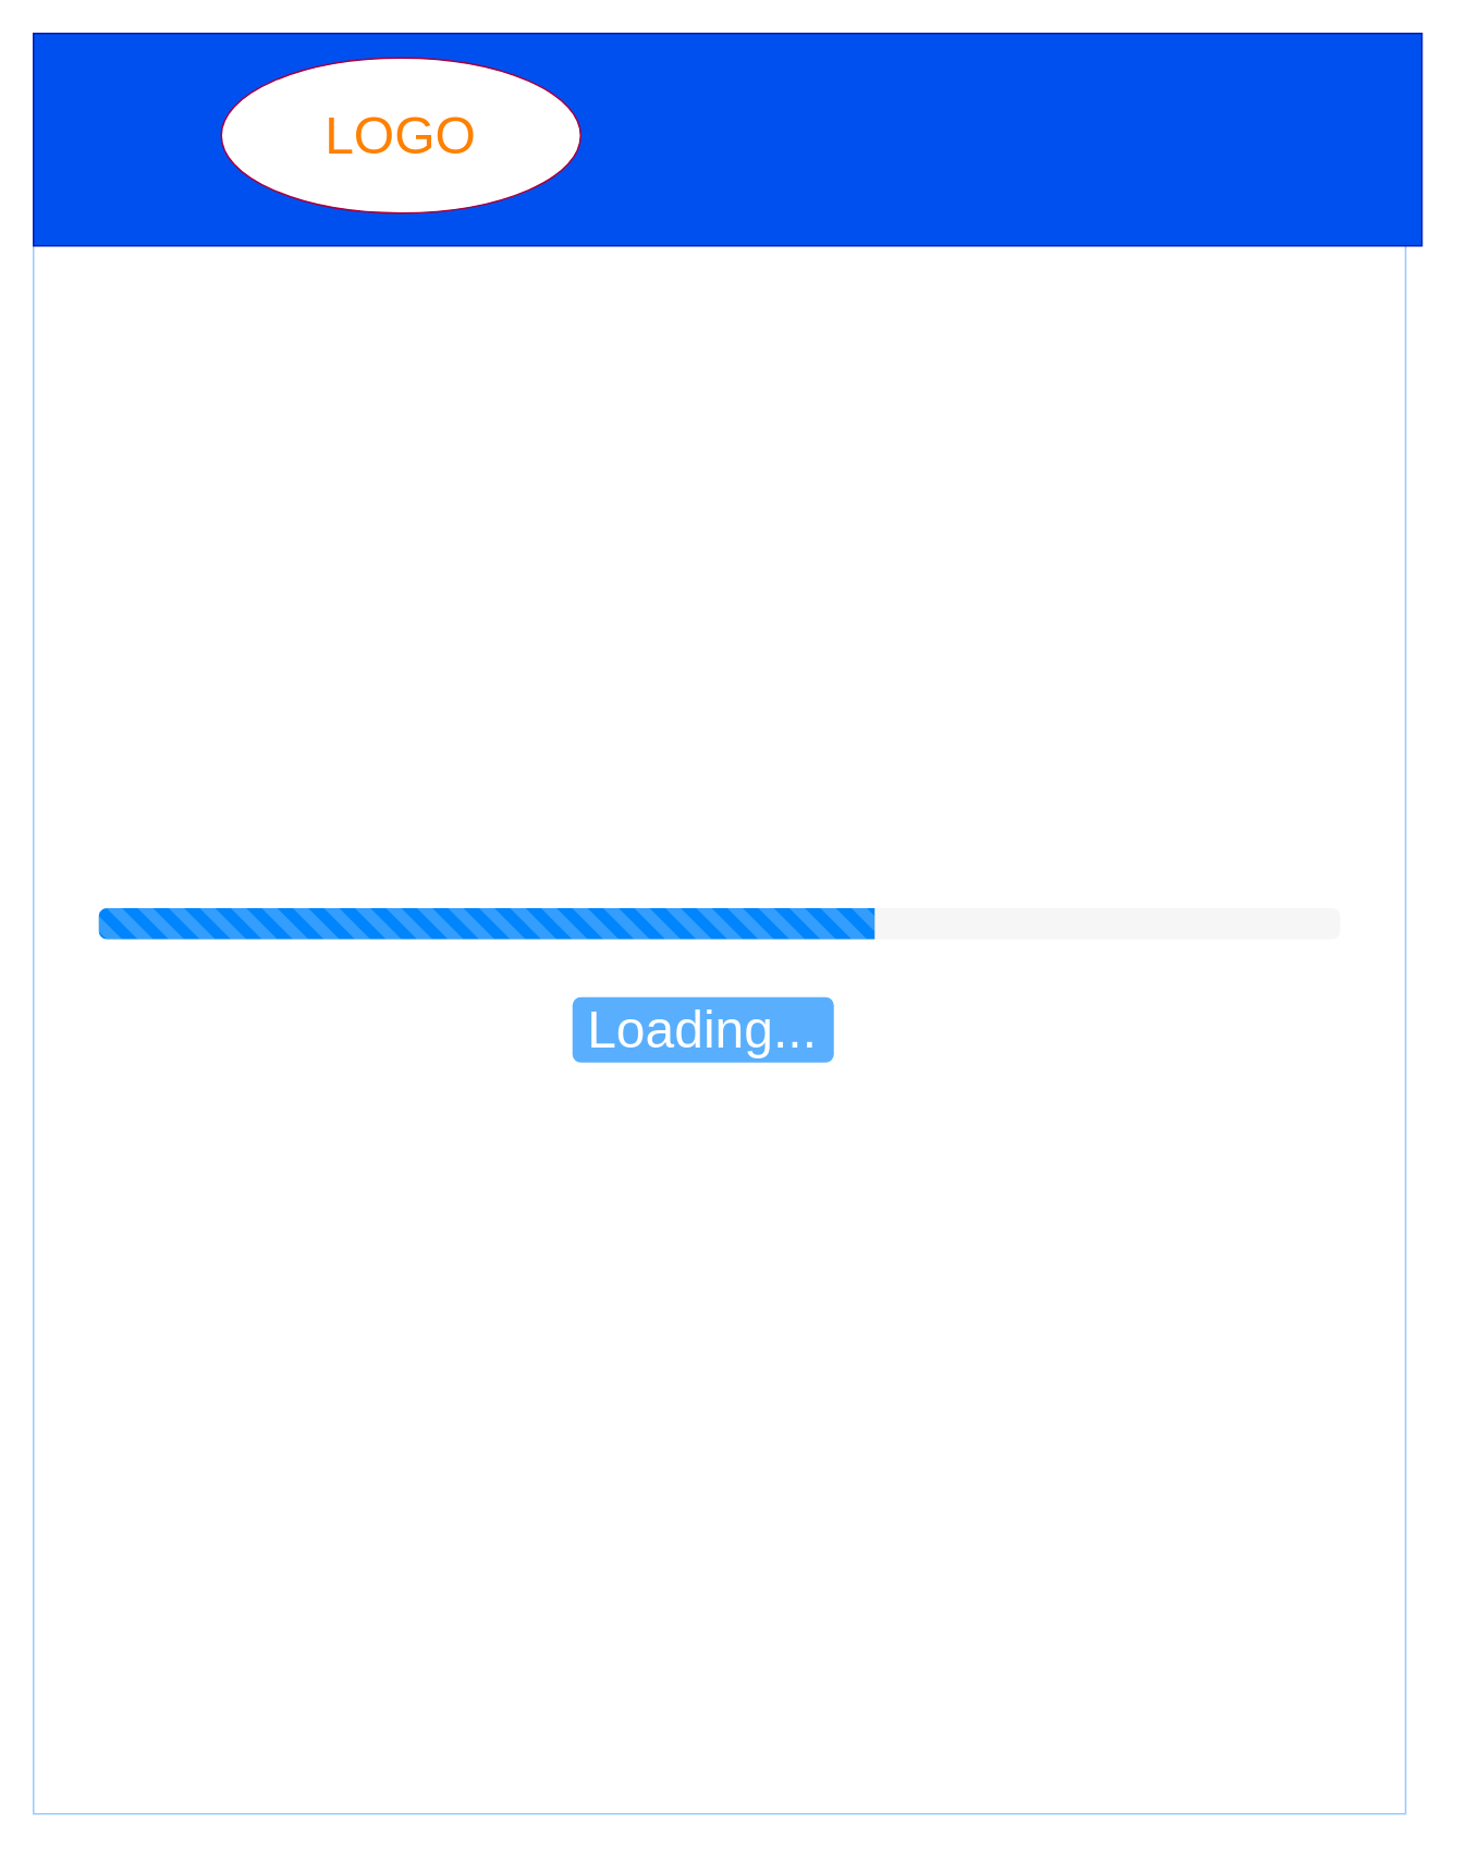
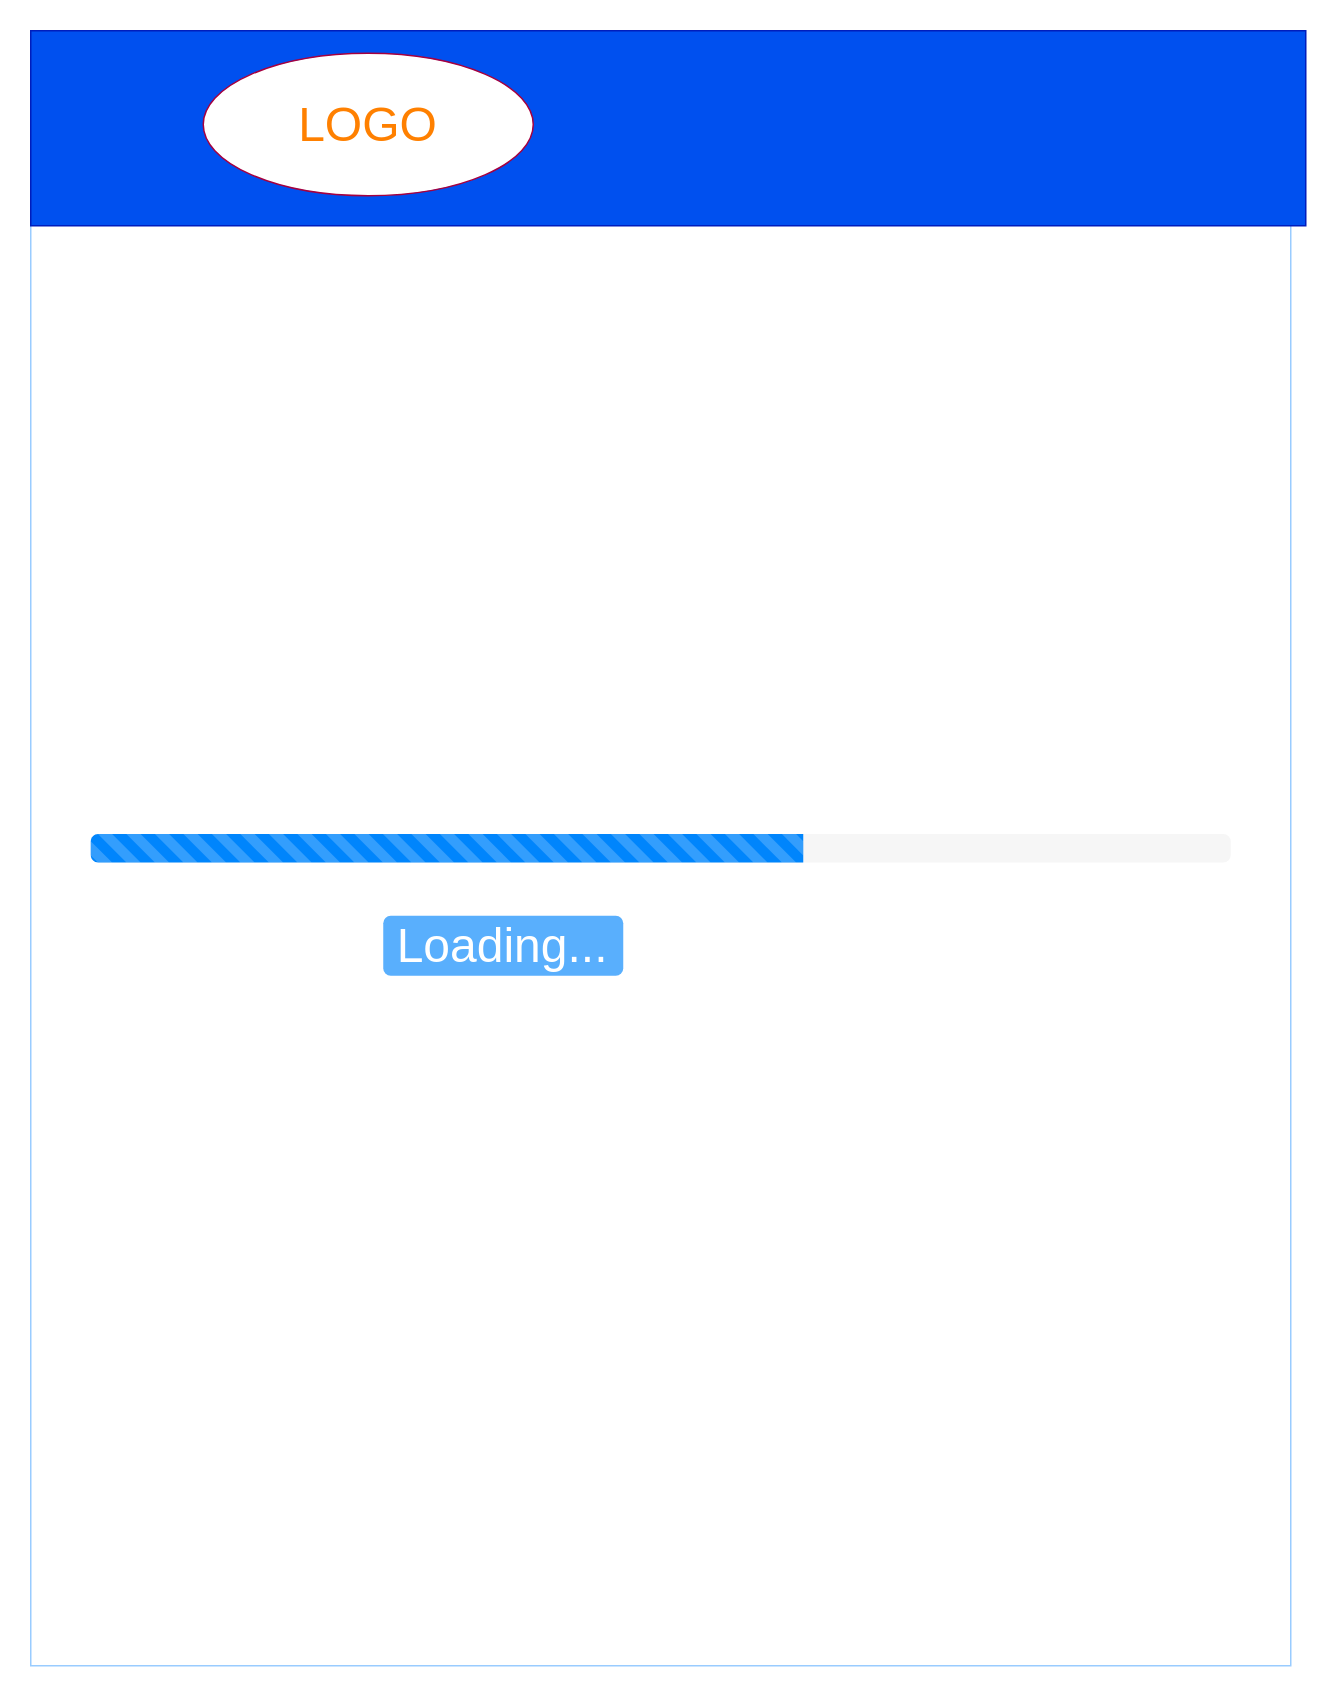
- <mxCell id="5" value="Loading..." style="html=1;shadow=0;dashed=0;shape=mxgraph.bootstrap.rrect;rSize=5;strokeColor=none;html=1;whiteSpace=wrap;fillColor=#59AFFD;fontColor=#ffffff;align=right;spacing=10;fontSize=32;" parent="1" vertex="1"><mxGeometry x="350" y="610" width="160" height="40" as="geometry" /></mxCell>
+ <mxCell id="5" value="Loading..." style="html=1;shadow=0;dashed=0;shape=mxgraph.bootstrap.rrect;rSize=5;strokeColor=none;html=1;whiteSpace=wrap;fillColor=#59AFFD;fontColor=#ffffff;align=right;spacing=10;fontSize=32;" parent="1" vertex="1"><mxGeometry x="255" y="610" width="160" height="40" as="geometry" /></mxCell>
